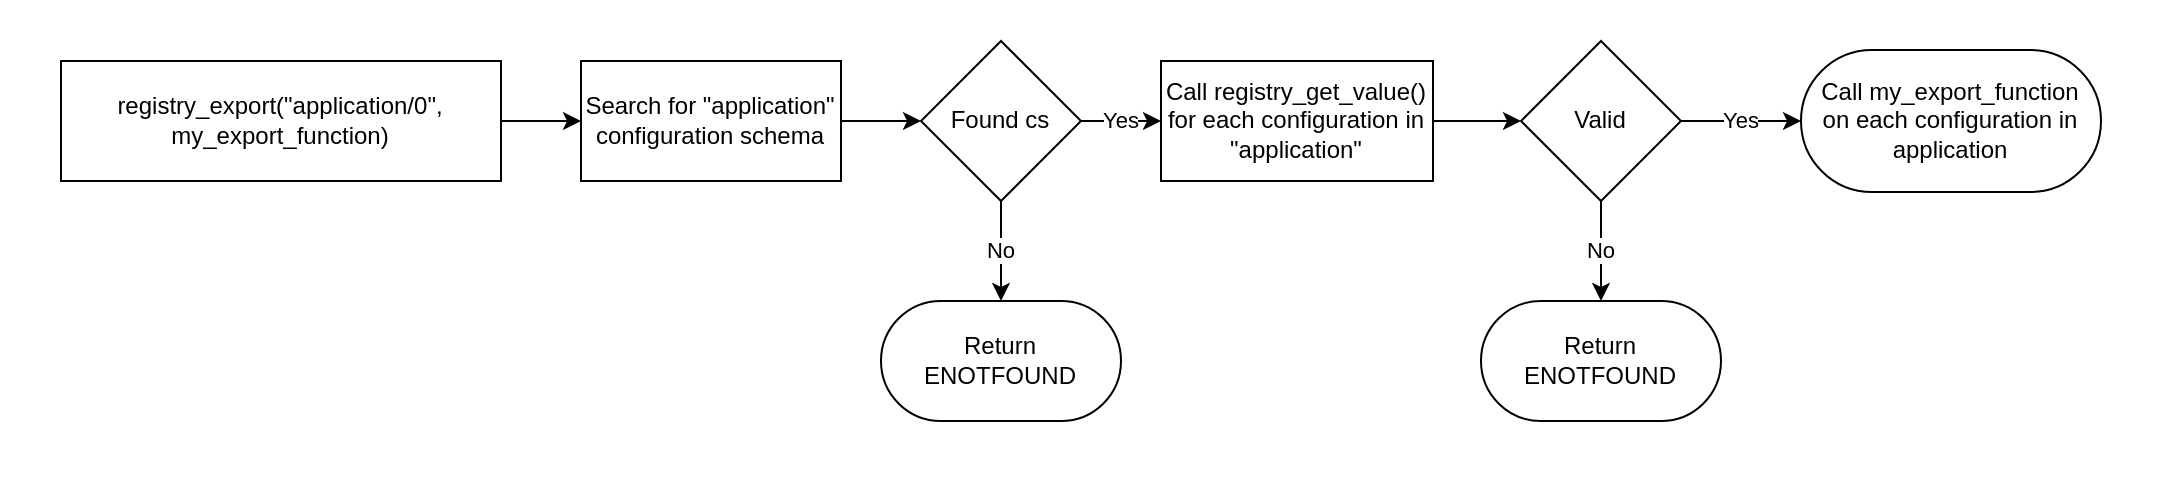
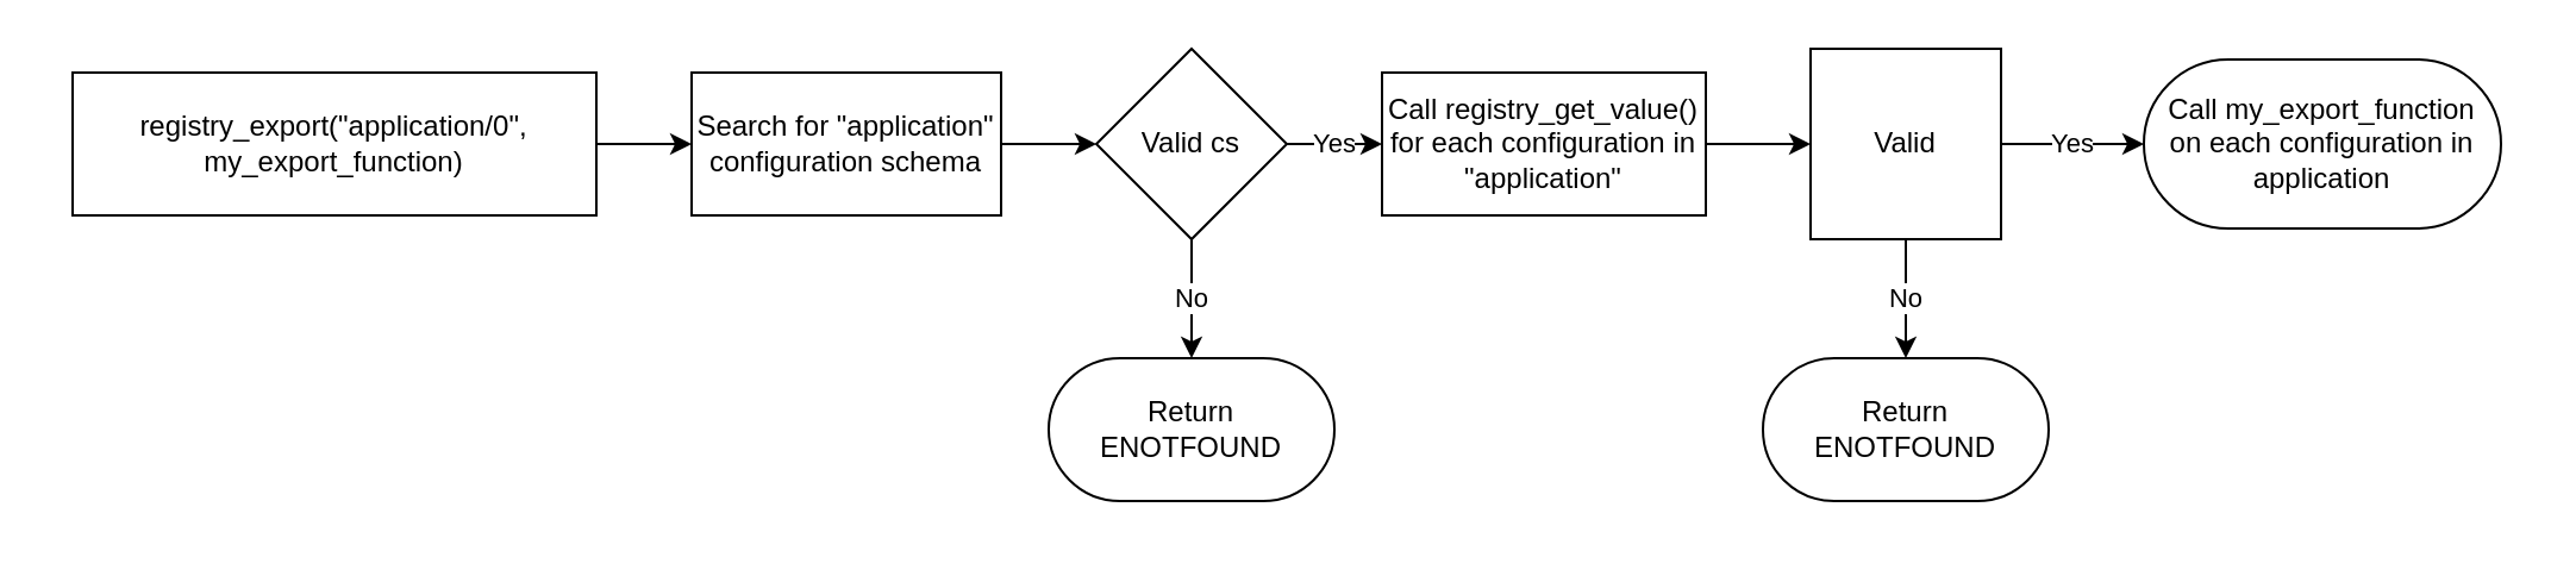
- <mxCell id="9" value="Found cs" style="rhombus;whiteSpace=wrap;html=1;" parent="1" vertex="1"><mxGeometry x="460" y="20" width="80" height="80" as="geometry" /></mxCell>
+ <mxCell id="9" value="Valid cs" style="rhombus;whiteSpace=wrap;html=1;" parent="1" vertex="1"><mxGeometry x="460" y="20" width="80" height="80" as="geometry" /></mxCell>
- <mxCell id="16" value="Valid" style="rhombus;whiteSpace=wrap;html=1;" parent="1" vertex="1"><mxGeometry x="760" y="20" width="80" height="80" as="geometry" /></mxCell>
+ <mxCell id="16" value="Valid" style="whiteSpace=wrap;html=1;rounded=0;" parent="1" vertex="1"><mxGeometry x="760" y="20" width="80" height="80" as="geometry" /></mxCell>
